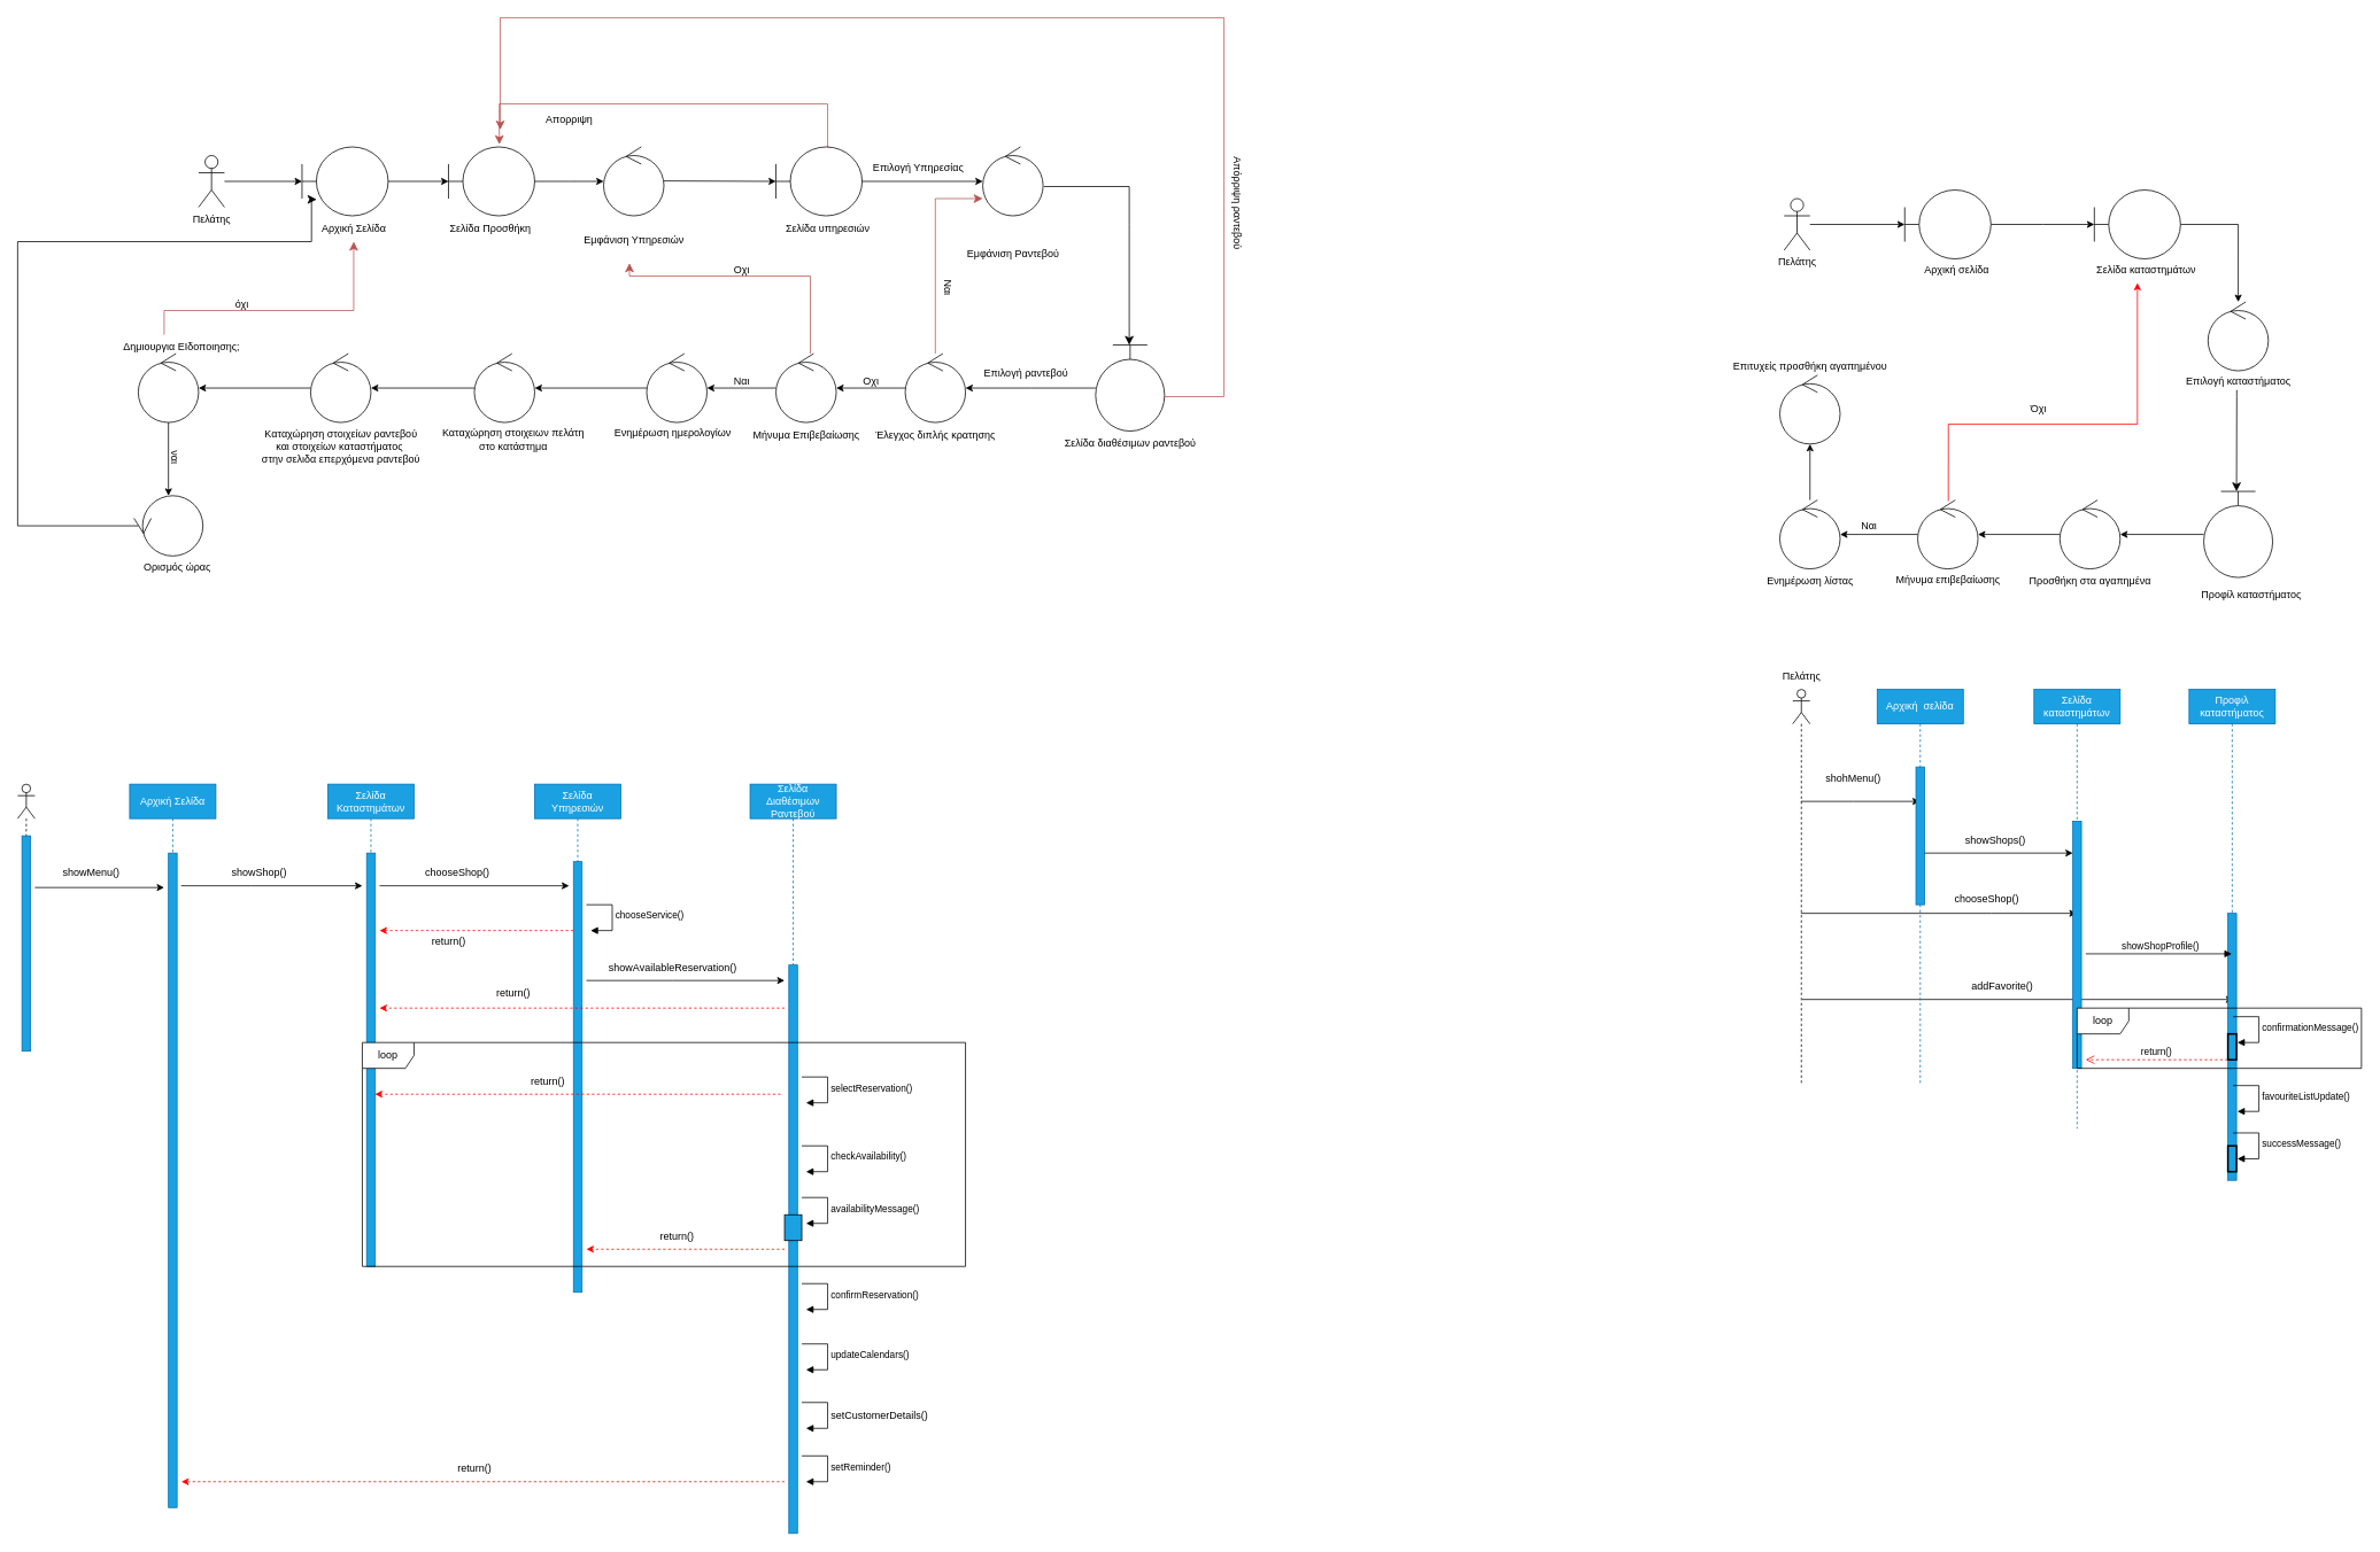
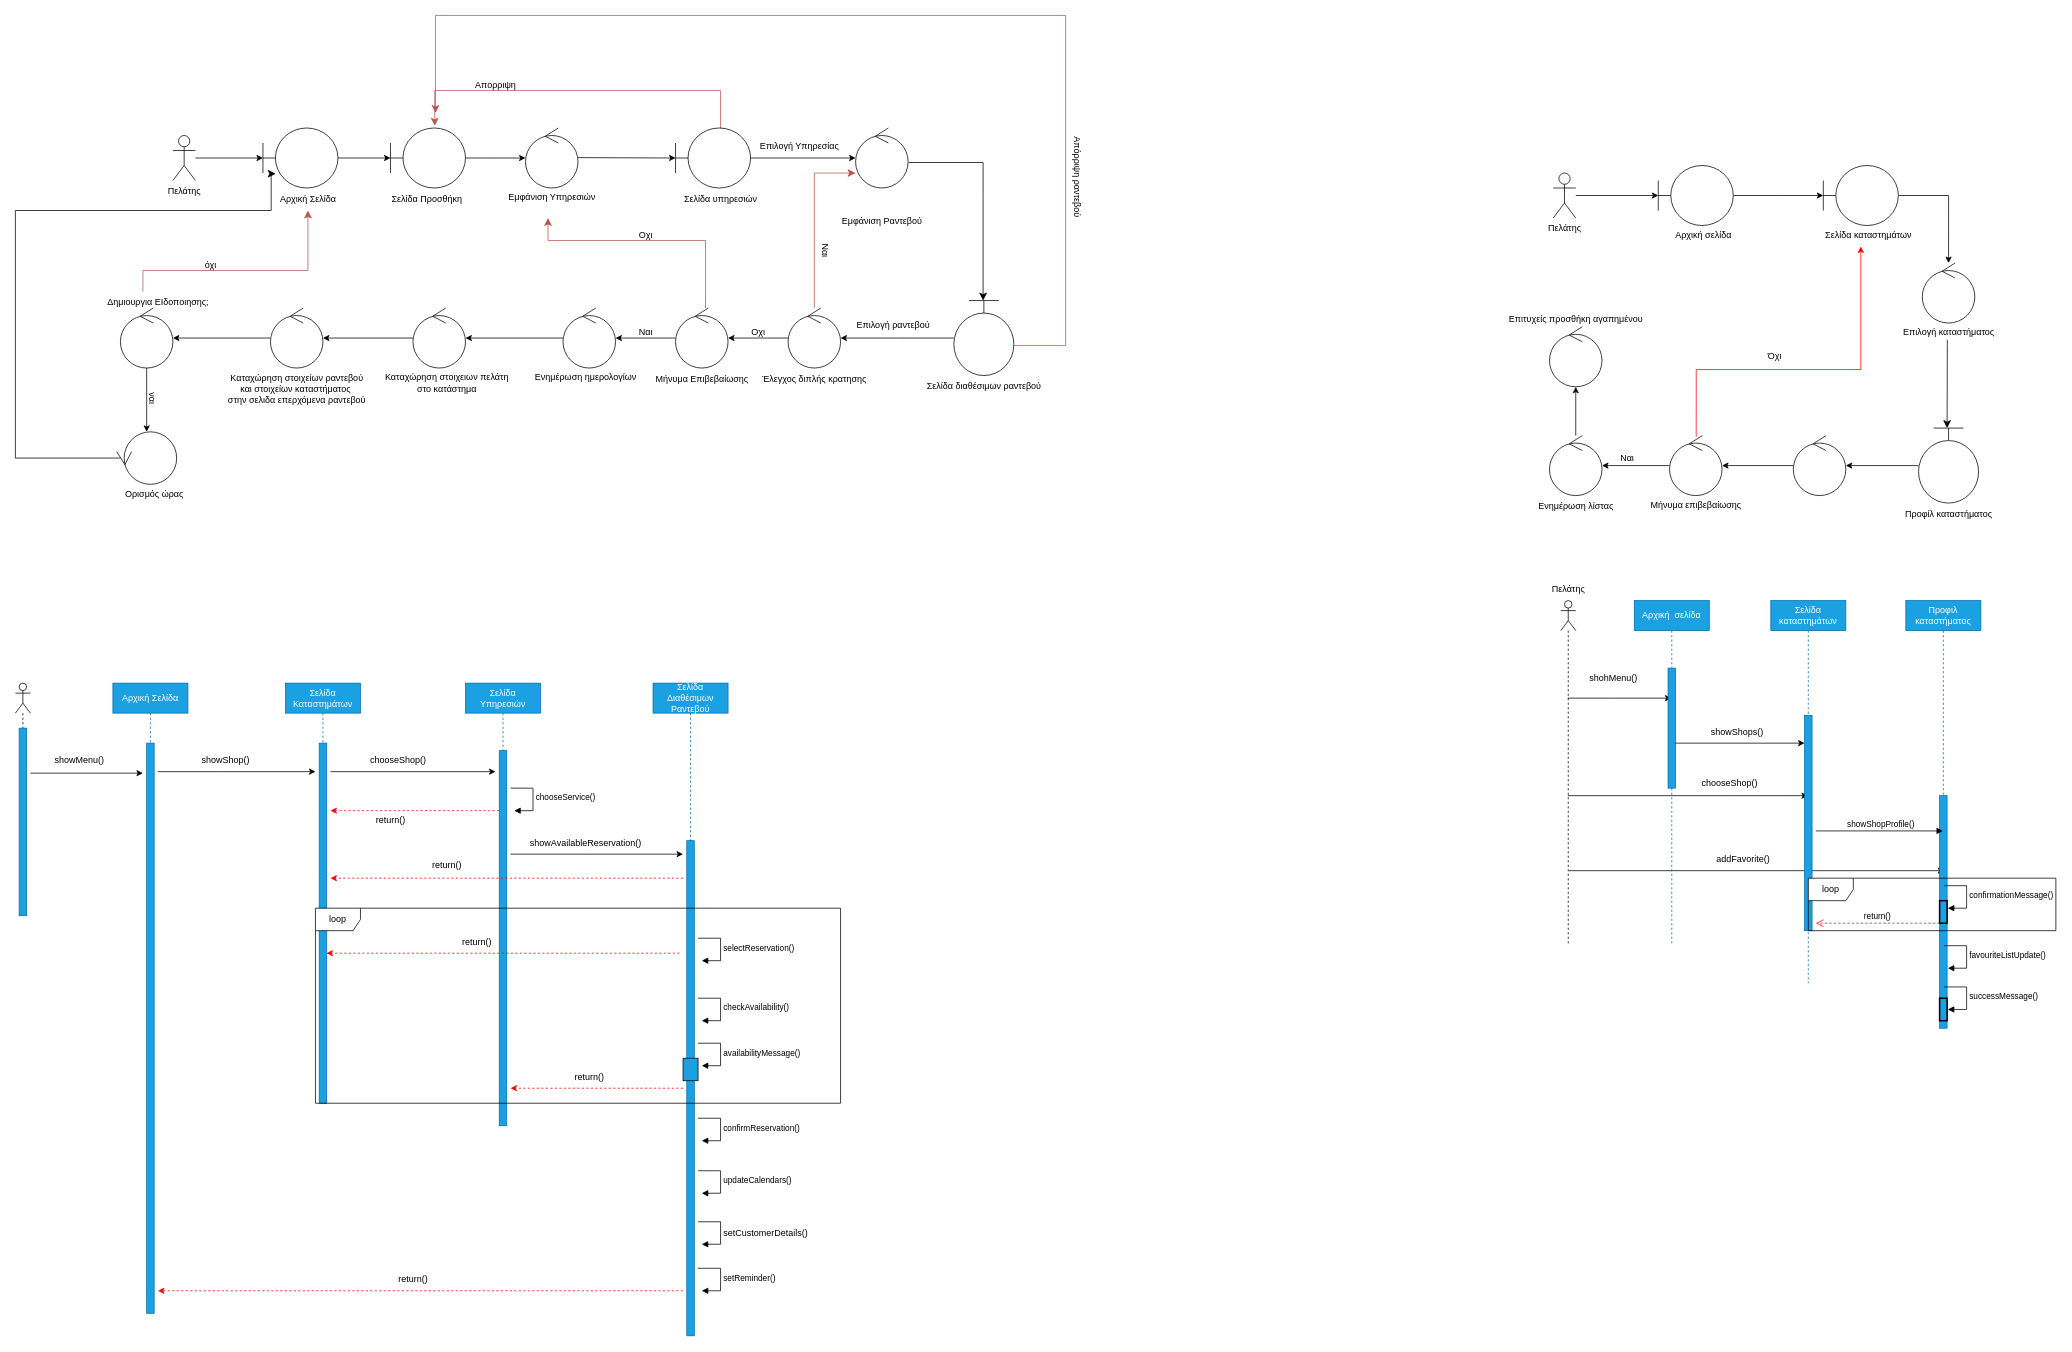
- <mxCell id="14" value="Απορριψη" style="text;html=1;align=center;verticalAlign=middle;resizable=0;points=[];autosize=1;strokeColor=none;fillColor=none;" parent="1" vertex="1"><mxGeometry x="620" y="123" width="80" height="30" as="geometry" /></mxCell>
+ <mxCell id="14" value="Απορριψη" style="text;html=1;align=center;verticalAlign=middle;resizable=0;points=[];autosize=1;strokeColor=none;fillColor=none;" parent="1" vertex="1"><mxGeometry x="620" y="98" width="80" height="30" as="geometry" /></mxCell>
- <mxCell id="10" value="Εμφάνιση Υπηρεσιών&lt;div&gt;&lt;br&gt;&lt;/div&gt;" style="text;html=1;align=center;verticalAlign=middle;resizable=0;points=[];autosize=1;strokeColor=none;fillColor=none;" parent="1" vertex="1"><mxGeometry x="665" y="265" width="140" height="40" as="geometry" /></mxCell>
+ <mxCell id="10" value="Εμφάνιση Υπηρεσιών&lt;div&gt;&lt;br&gt;&lt;/div&gt;" style="text;html=1;align=center;verticalAlign=middle;resizable=0;points=[];autosize=1;strokeColor=none;fillColor=none;" parent="1" vertex="1"><mxGeometry x="665" y="250" width="140" height="40" as="geometry" /></mxCell>
- <mxCell id="113" value="Προσθήκη στα αγαπημένα" style="text;html=1;align=center;verticalAlign=middle;resizable=0;points=[];autosize=1;strokeColor=none;fillColor=none;" parent="1" vertex="1"><mxGeometry x="2345" y="660" width="160" height="30" as="geometry" /></mxCell>
- <mxCell id="110" value="Προφίλ καταστήματος" style="text;html=1;align=center;verticalAlign=middle;resizable=0;points=[];autosize=1;strokeColor=none;fillColor=none;" parent="1" vertex="1"><mxGeometry x="2541.96" y="675" width="140" height="30" as="geometry" /></mxCell>
+ <mxCell id="110" value="Προφίλ καταστήματος" style="text;html=1;align=center;verticalAlign=middle;resizable=0;points=[];autosize=1;strokeColor=none;fillColor=none;" parent="1" vertex="1"><mxGeometry x="2526.96" y="670" width="140" height="30" as="geometry" /></mxCell>
